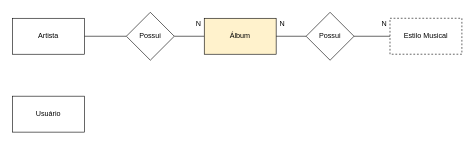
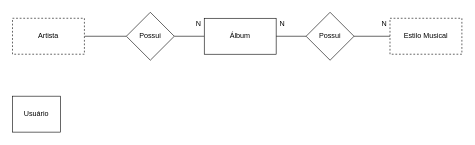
- <mxCell id="3" value="Artista" style="whiteSpace=wrap;html=1;" vertex="1" parent="1"><mxGeometry x="20" y="30" width="120" height="60" as="geometry" /></mxCell>
+ <mxCell id="3" value="Artista" style="whiteSpace=wrap;html=1;dashed=1;" vertex="1" parent="1"><mxGeometry x="20" y="30" width="120" height="60" as="geometry" /></mxCell>
- <mxCell id="7" value="Álbum" style="whiteSpace=wrap;html=1;fillColor=#fff2cc;" vertex="1" parent="1"><mxGeometry x="340" y="30" width="120" height="60" as="geometry" /></mxCell>
+ <mxCell id="7" value="Álbum" style="whiteSpace=wrap;html=1;" vertex="1" parent="1"><mxGeometry x="340" y="30" width="120" height="60" as="geometry" /></mxCell>
- <mxCell id="14" value="Usuário" style="whiteSpace=wrap;html=1;" vertex="1" parent="1"><mxGeometry x="20" y="160" width="120" height="60" as="geometry" /></mxCell>
+ <mxCell id="14" value="Usuário" style="whiteSpace=wrap;html=1;" vertex="1" parent="1"><mxGeometry x="20" y="160" width="80" height="60" as="geometry" /></mxCell>
